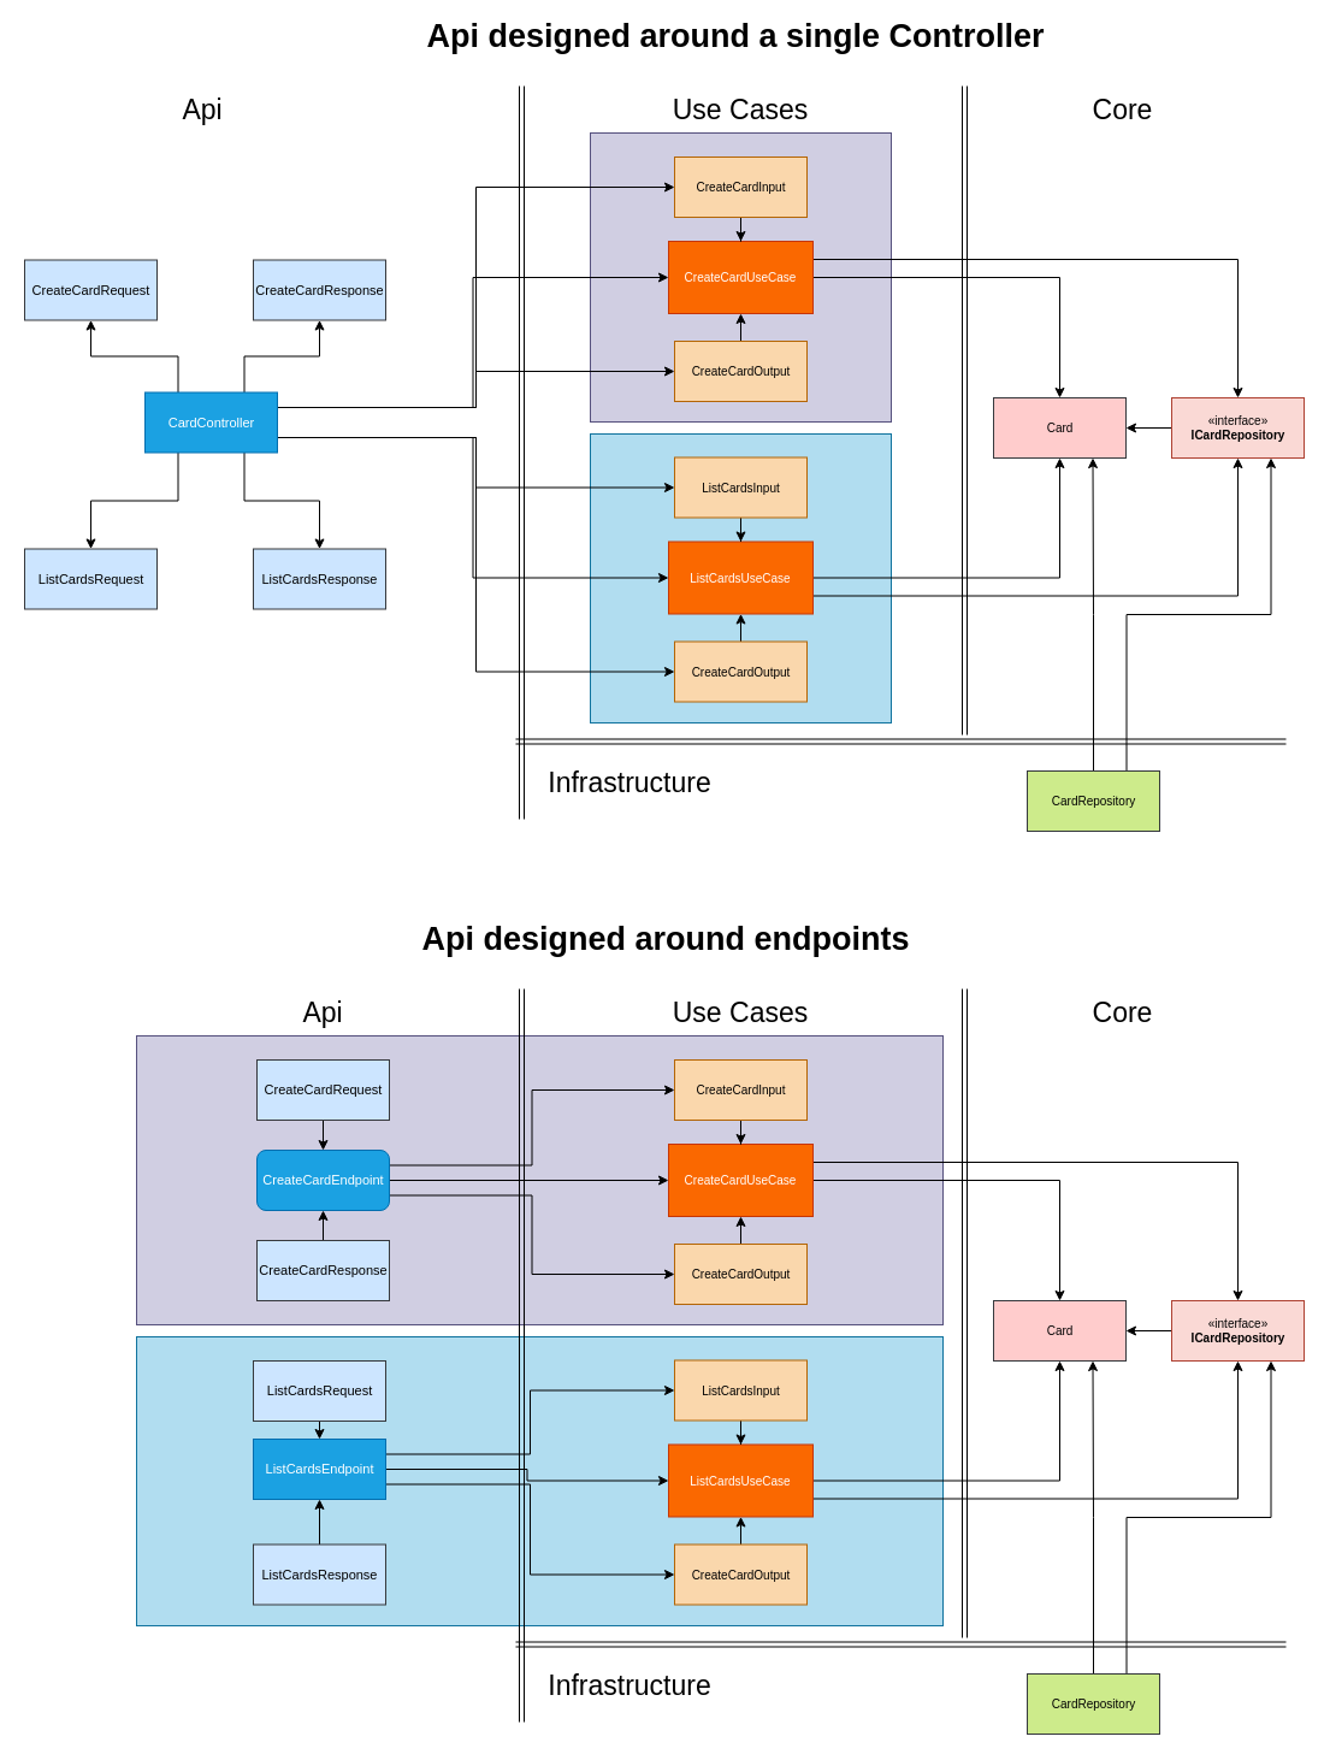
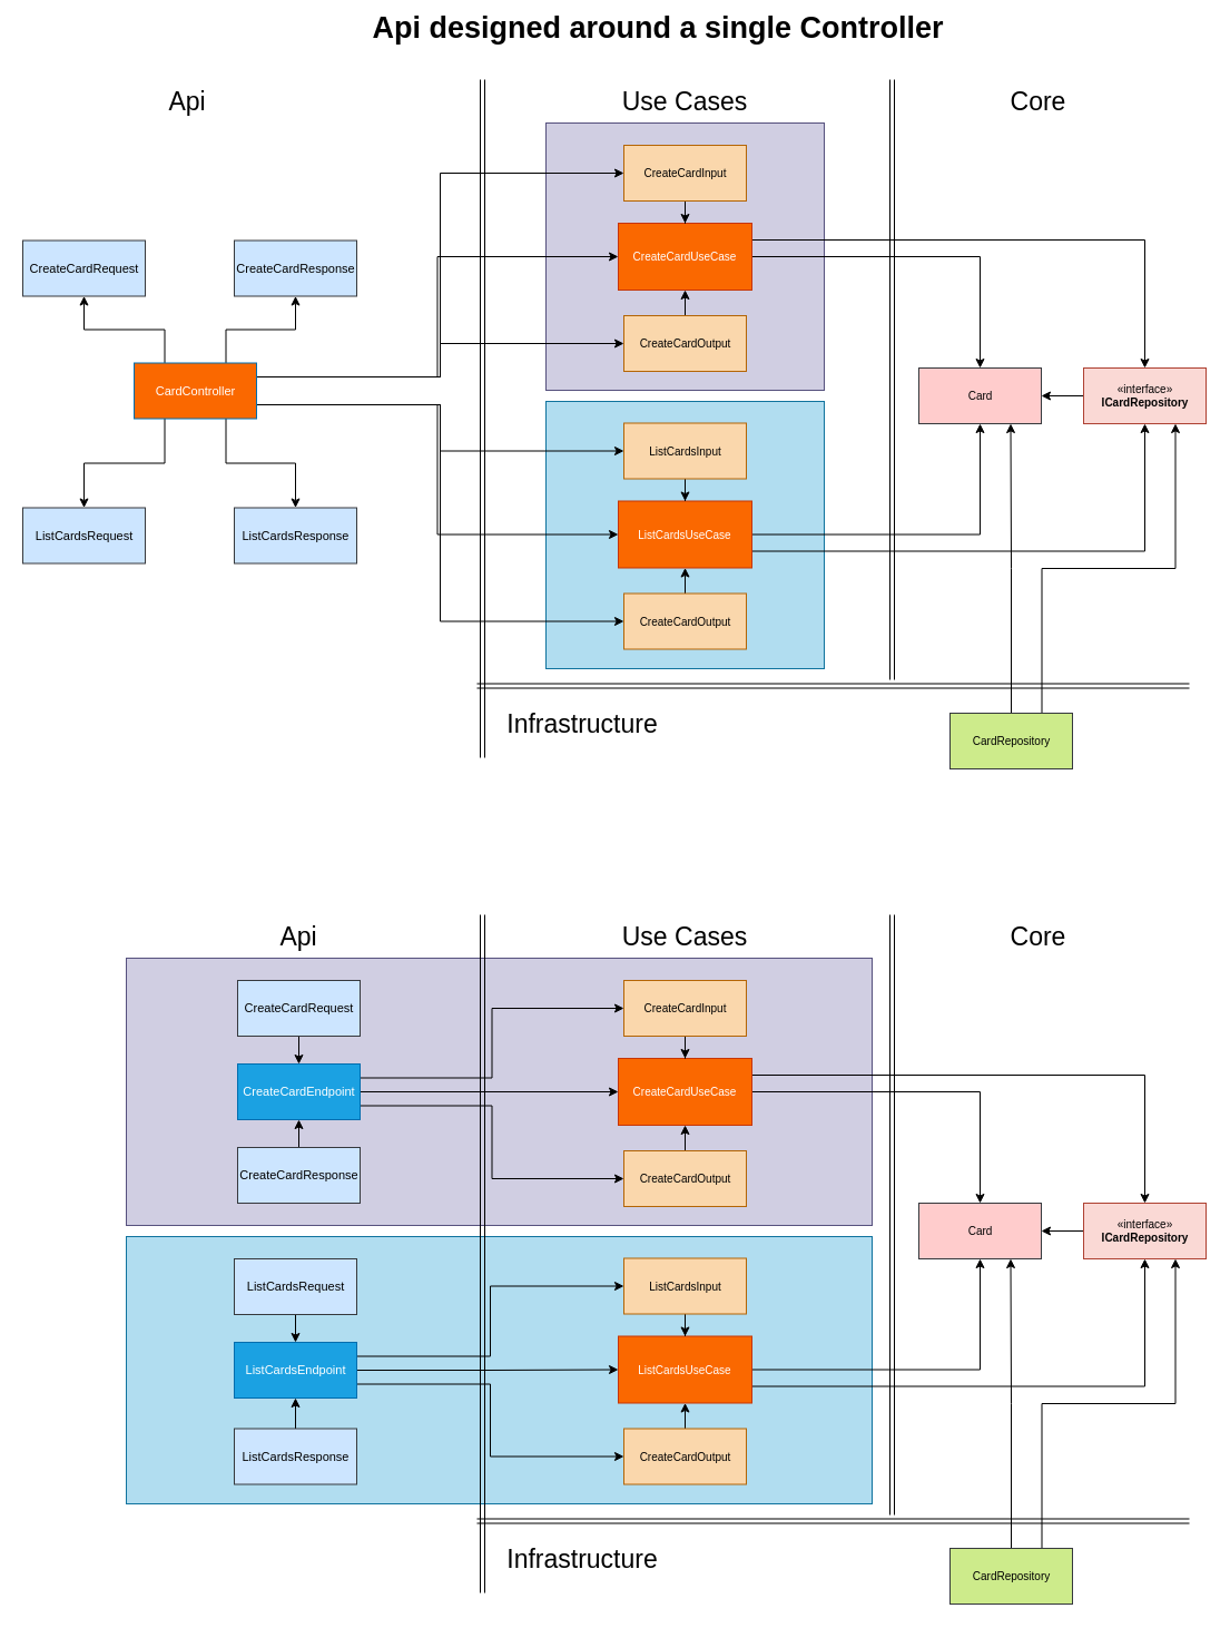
- <mxCell id="20" value="Api designed around a single Controller" style="text;html=1;strokeColor=none;fillColor=none;align=center;verticalAlign=middle;whiteSpace=wrap;rounded=0;fontSize=27;fontStyle=1" vertex="1" parent="1"><mxGeometry x="349" y="20" width="524" height="20" as="geometry" /></mxCell>
+ <mxCell id="20" value="Api designed around a single Controller" style="text;html=1;strokeColor=none;fillColor=none;align=center;verticalAlign=middle;whiteSpace=wrap;rounded=0;fontSize=27;fontStyle=1" vertex="1" parent="1"><mxGeometry x="329" y="15" width="524" height="20" as="geometry" /></mxCell>
- <mxCell id="34" value="CardController" style="html=1;fontSize=11;fillColor=#1ba1e2;strokeColor=#006EAF;fontColor=#ffffff;" vertex="1" parent="1"><mxGeometry x="120" y="325.5" width="110" height="50" as="geometry" /></mxCell>
+ <mxCell id="34" value="CardController" style="html=1;fontSize=11;fillColor=#fa6800;strokeColor=#006EAF;fontColor=#ffffff;" vertex="1" parent="1"><mxGeometry x="120" y="325.5" width="110" height="50" as="geometry" /></mxCell>
- <mxCell id="65" value="Api designed around endpoints" style="text;html=1;strokeColor=none;fillColor=none;align=center;verticalAlign=middle;whiteSpace=wrap;rounded=0;fontSize=27;fontStyle=1" vertex="1" parent="1"><mxGeometry x="223" y="770" width="660" height="20" as="geometry" /></mxCell>
- <mxCell id="72" value="CreateCardEndpoint" style="html=1;fontSize=11;fillColor=#1ba1e2;strokeColor=#006EAF;fontColor=#ffffff;rounded=1;" vertex="1" parent="1"><mxGeometry x="213" y="955" width="110" height="50" as="geometry" /></mxCell>
+ <mxCell id="72" value="CreateCardEndpoint" style="html=1;fontSize=11;fillColor=#1ba1e2;strokeColor=#006EAF;fontColor=#ffffff;" vertex="1" parent="1"><mxGeometry x="213" y="955" width="110" height="50" as="geometry" /></mxCell>
- <mxCell id="92" value="ListCardsEndpoint" style="html=1;fontSize=11;fillColor=#1ba1e2;strokeColor=#006EAF;fontColor=#ffffff;" vertex="1" parent="1"><mxGeometry x="210" y="1195" width="110" height="50" as="geometry" /></mxCell>
+ <mxCell id="92" value="ListCardsEndpoint" style="html=1;fontSize=11;fillColor=#1ba1e2;strokeColor=#006EAF;fontColor=#ffffff;" vertex="1" parent="1"><mxGeometry x="210" y="1205" width="110" height="50" as="geometry" /></mxCell>
